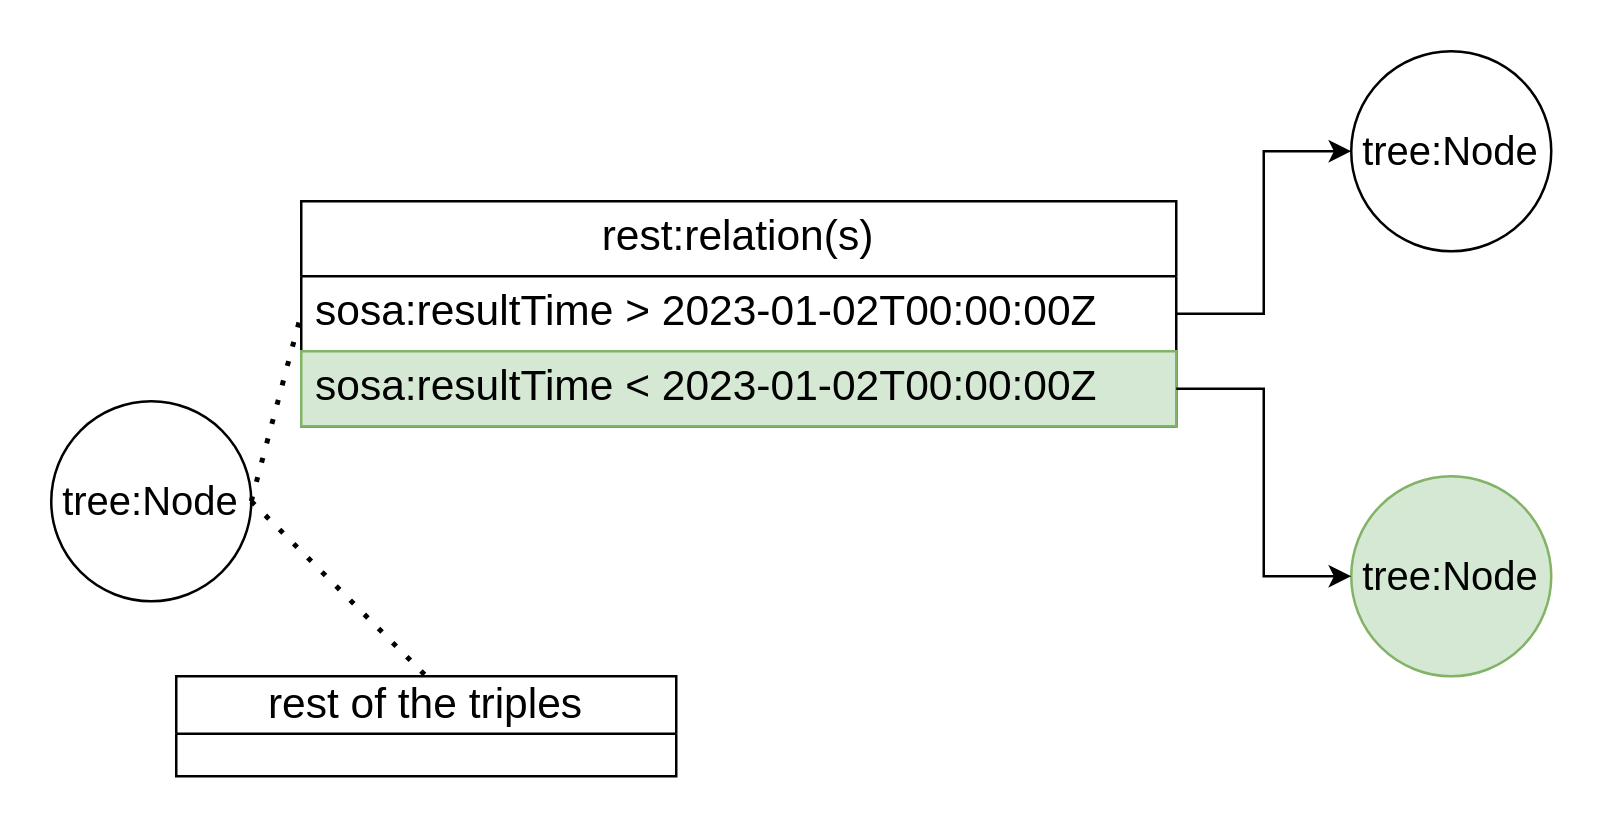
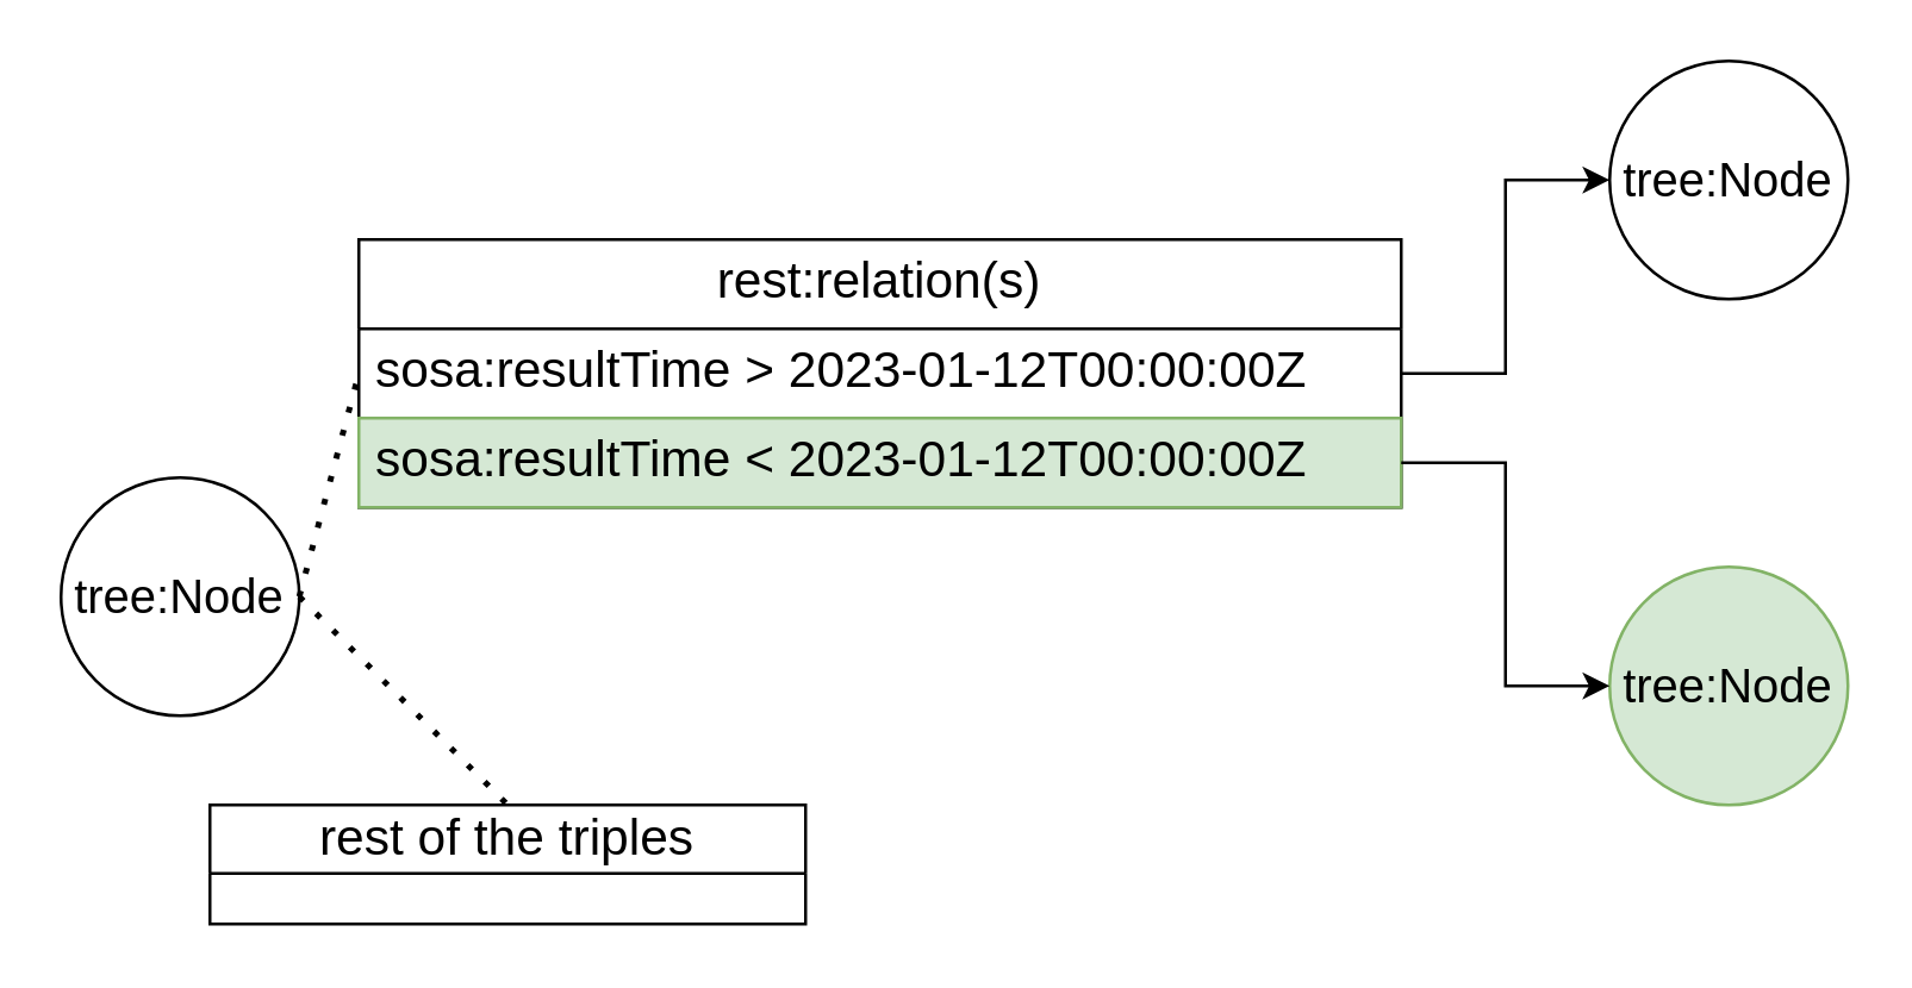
- <mxCell id="4" value="&lt;font style=&quot;font-size: 17px;&quot;&gt;sosa:resultTime &amp;gt;&amp;nbsp;2023-01-02T00:00:00Z&lt;/font&gt;" style="text;strokeColor=none;fillColor=none;align=left;verticalAlign=middle;spacingLeft=4;spacingRight=4;overflow=hidden;points=[[0,0.5],[1,0.5]];portConstraint=eastwest;rotatable=0;whiteSpace=wrap;html=1;" parent="3" vertex="1"><mxGeometry y="30" width="350" height="30" as="geometry" /></mxCell>
+ <mxCell id="4" value="&lt;font style=&quot;font-size: 17px;&quot;&gt;sosa:resultTime &amp;gt;&amp;nbsp;2023-01-12T00:00:00Z&lt;/font&gt;" style="text;strokeColor=none;fillColor=none;align=left;verticalAlign=middle;spacingLeft=4;spacingRight=4;overflow=hidden;points=[[0,0.5],[1,0.5]];portConstraint=eastwest;rotatable=0;whiteSpace=wrap;html=1;" parent="3" vertex="1"><mxGeometry y="30" width="350" height="30" as="geometry" /></mxCell>
- <mxCell id="5" value="&lt;font style=&quot;font-size: 17px;&quot;&gt;sosa:resultTime &amp;lt;&amp;nbsp;2023-01-02T00:00:00Z&lt;/font&gt;" style="text;strokeColor=#82b366;fillColor=#d5e8d4;align=left;verticalAlign=middle;spacingLeft=4;spacingRight=4;overflow=hidden;points=[[0,0.5],[1,0.5]];portConstraint=eastwest;rotatable=0;whiteSpace=wrap;html=1;" parent="3" vertex="1"><mxGeometry y="60" width="350" height="30" as="geometry" /></mxCell>
+ <mxCell id="5" value="&lt;font style=&quot;font-size: 17px;&quot;&gt;sosa:resultTime &amp;lt;&amp;nbsp;2023-01-12T00:00:00Z&lt;/font&gt;" style="text;strokeColor=#82b366;fillColor=#d5e8d4;align=left;verticalAlign=middle;spacingLeft=4;spacingRight=4;overflow=hidden;points=[[0,0.5],[1,0.5]];portConstraint=eastwest;rotatable=0;whiteSpace=wrap;html=1;" parent="3" vertex="1"><mxGeometry y="60" width="350" height="30" as="geometry" /></mxCell>
